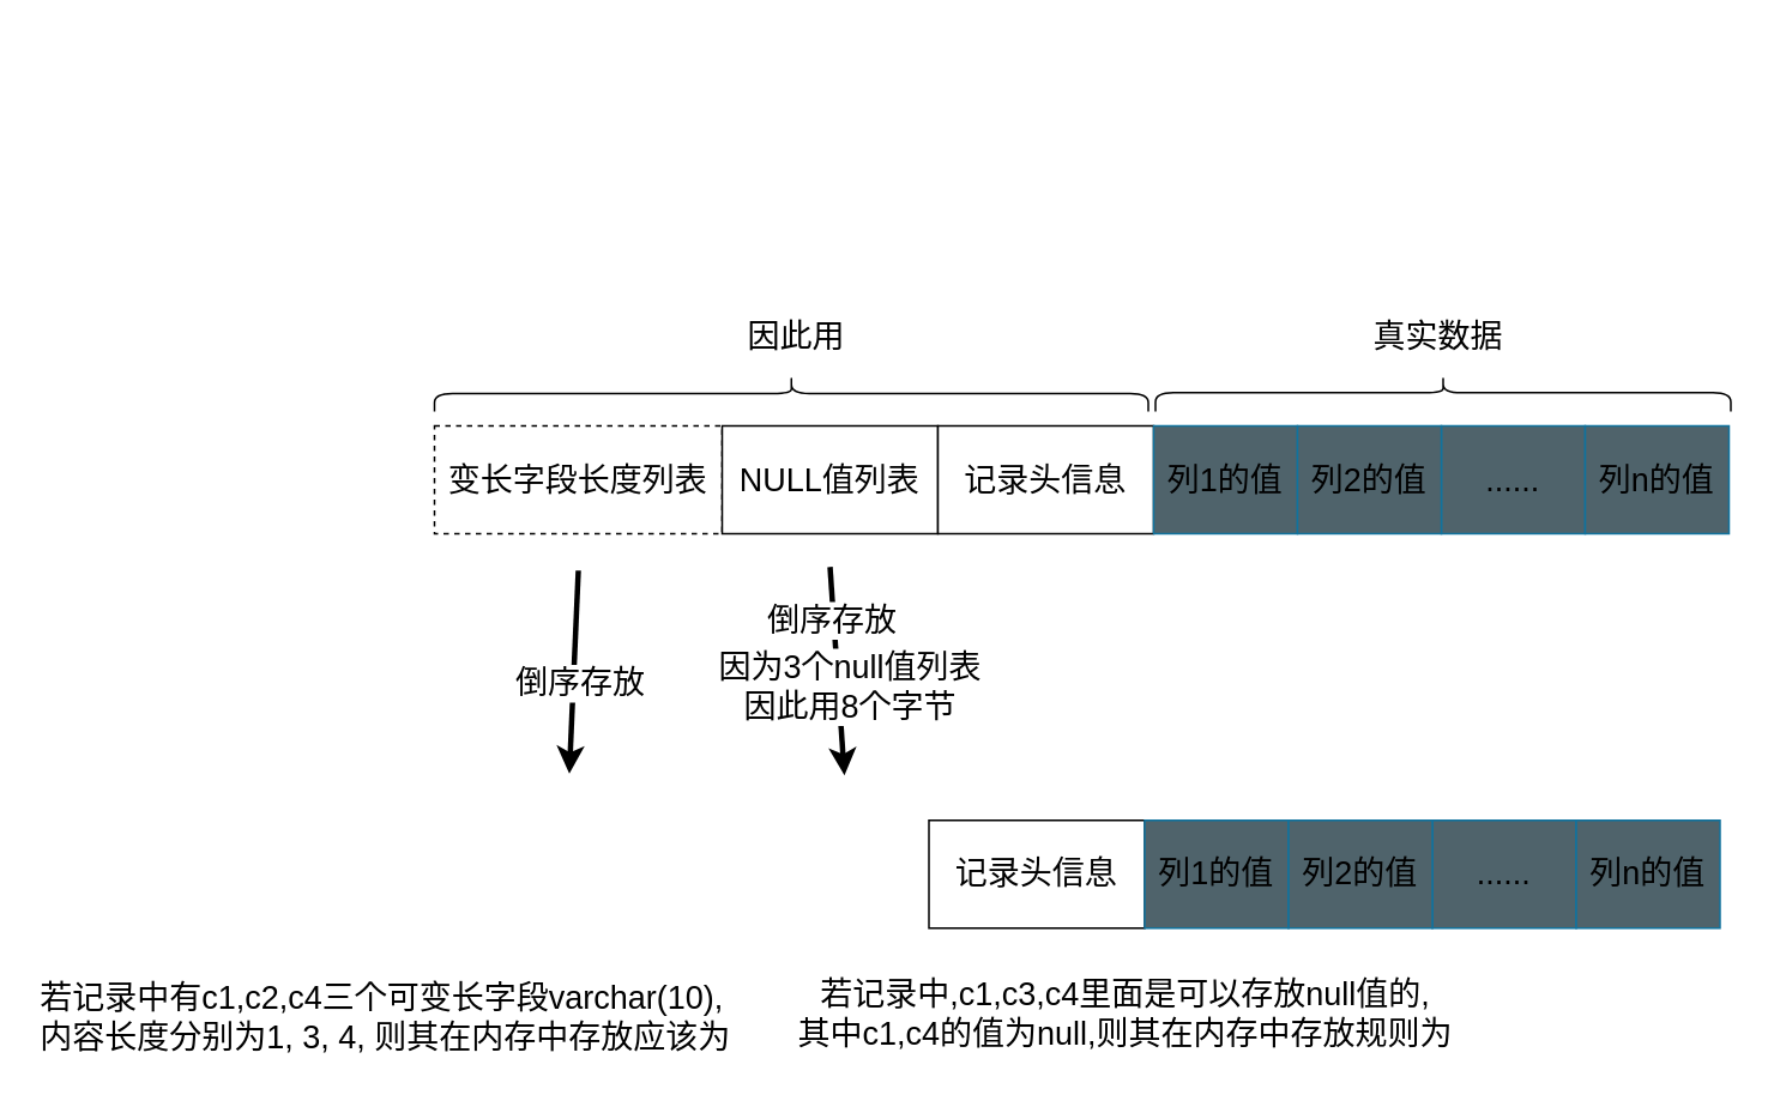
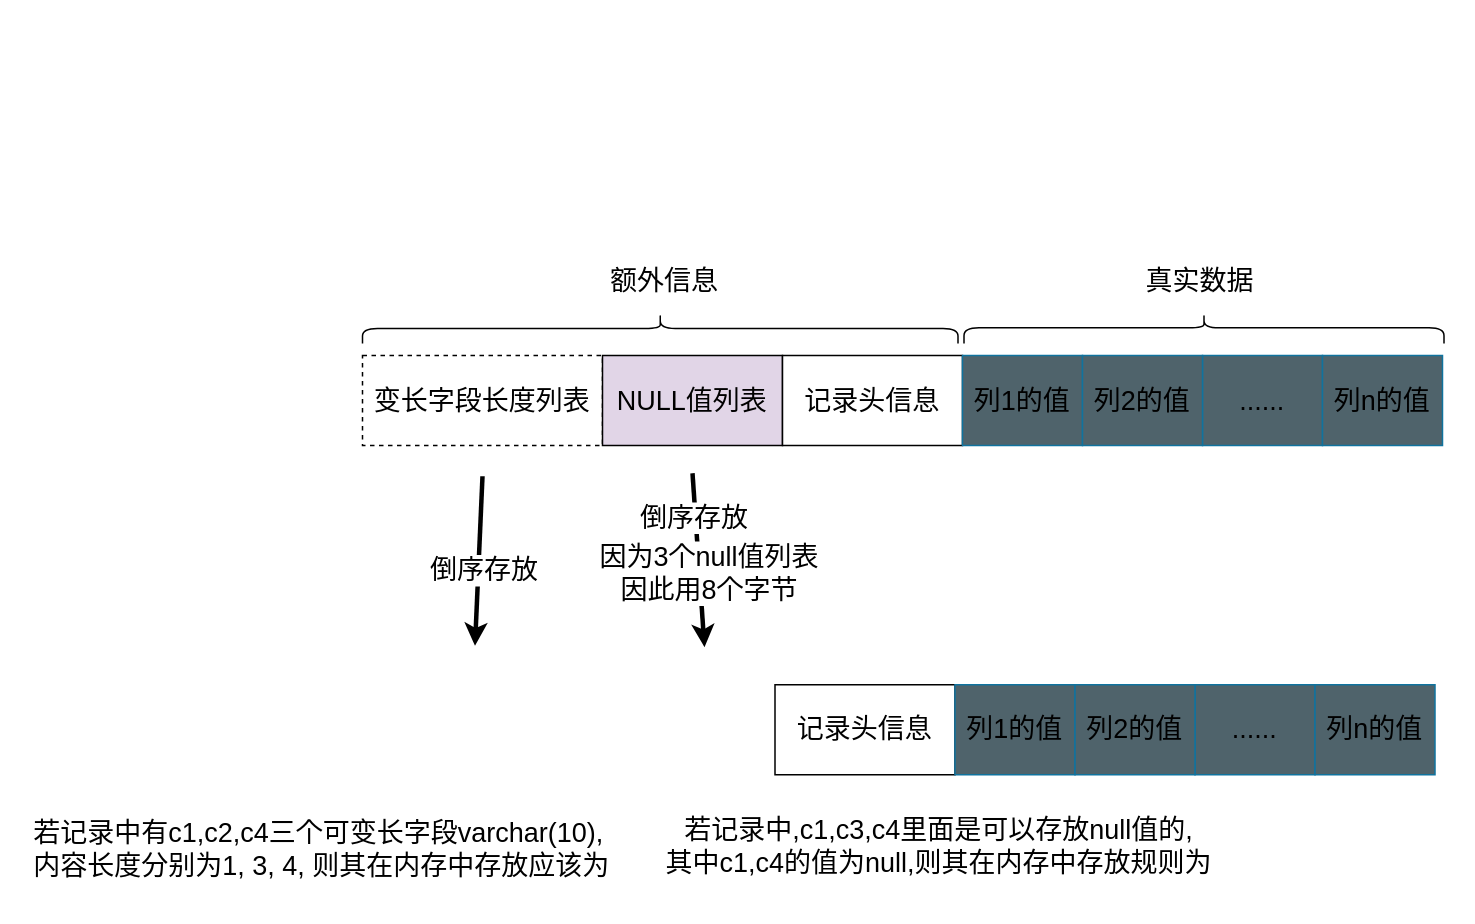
- <mxCell id="13" value="因此用" style="text;html=1;align=center;verticalAlign=middle;resizable=0;points=[];autosize=1;strokeColor=none;fillColor=none;fontSize=18;" vertex="1" parent="1"><mxGeometry x="401" y="173.5" width="82" height="26" as="geometry" /></mxCell>
+ <mxCell id="13" value="额外信息" style="text;html=1;align=center;verticalAlign=middle;resizable=0;points=[];autosize=1;strokeColor=none;fillColor=none;fontSize=18;" vertex="1" parent="1"><mxGeometry x="401" y="173.5" width="82" height="26" as="geometry" /></mxCell>
- <mxCell id="5" value="&lt;span style=&quot;font-size: 18px&quot;&gt;NULL值列表&lt;/span&gt;" style="rounded=0;whiteSpace=wrap;html=1;" vertex="1" parent="1"><mxGeometry x="401" y="236.5" width="120" height="60" as="geometry" /></mxCell>
+ <mxCell id="5" value="&lt;span style=&quot;font-size: 18px&quot;&gt;NULL值列表&lt;/span&gt;" style="rounded=0;whiteSpace=wrap;html=1;fillColor=#e1d5e7;" vertex="1" parent="1"><mxGeometry x="401" y="236.5" width="120" height="60" as="geometry" /></mxCell>
